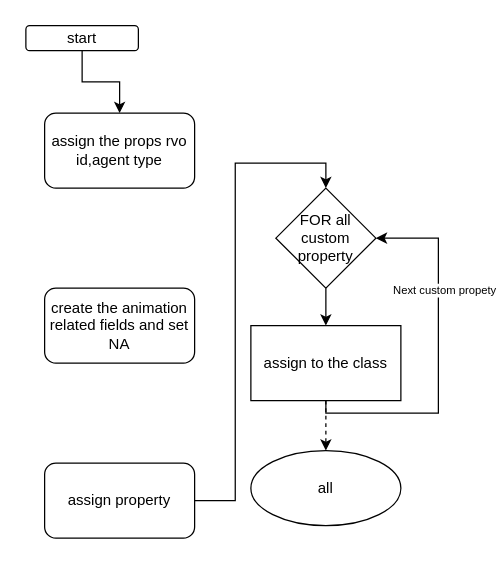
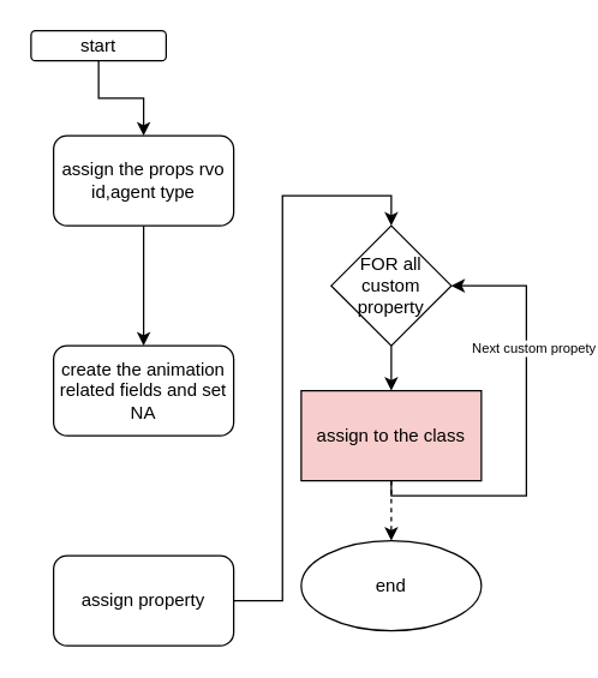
+ <mxCell id="4" style="edgeStyle=orthogonalEdgeStyle;rounded=0;orthogonalLoop=1;jettySize=auto;html=1;entryX=0.5;entryY=0;entryDx=0;entryDy=0;" edge="1" parent="1" source="5" target="6"><mxGeometry relative="1" as="geometry" /></mxCell>
- <mxCell id="14" value="assign to the class" style="whiteSpace=wrap;html=1;" parent="1" vertex="1"><mxGeometry x="200" y="260" width="120" height="60" as="geometry" /></mxCell>
+ <mxCell id="14" value="assign to the class" style="whiteSpace=wrap;html=1;fillColor=#f8cecc;" parent="1" vertex="1"><mxGeometry x="200" y="260" width="120" height="60" as="geometry" /></mxCell>
- <mxCell id="15" value="all" style="ellipse;whiteSpace=wrap;html=1;" parent="1" vertex="1"><mxGeometry x="200" y="360" width="120" height="60" as="geometry" /></mxCell>
+ <mxCell id="15" value="end" style="ellipse;whiteSpace=wrap;html=1;" parent="1" vertex="1"><mxGeometry x="200" y="360" width="120" height="60" as="geometry" /></mxCell>
